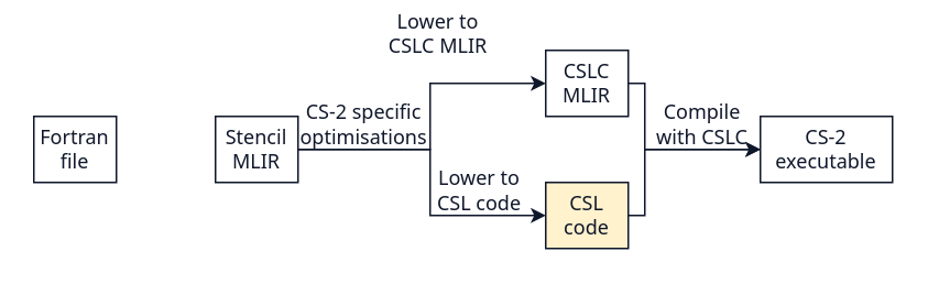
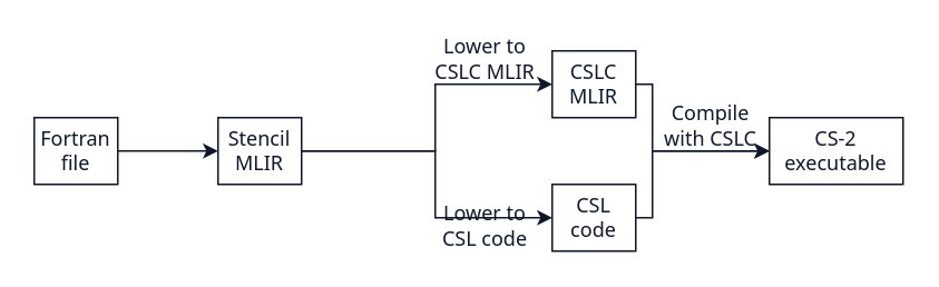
- <mxCell id="14" value="&lt;font face=&quot;Noto Sans&quot; color=&quot;#0f172a&quot;&gt;Lower to CSLC MLIR&lt;/font&gt;" style="text;html=1;align=center;verticalAlign=middle;whiteSpace=wrap;rounded=0;" parent="1" vertex="1"><mxGeometry x="230" y="5" width="70" height="30" as="geometry" /></mxCell>
+ <mxCell id="14" value="&lt;font face=&quot;Noto Sans&quot; color=&quot;#0f172a&quot;&gt;Lower to CSLC MLIR&lt;/font&gt;" style="text;html=1;align=center;verticalAlign=middle;whiteSpace=wrap;rounded=0;" parent="1" vertex="1"><mxGeometry x="255" width="70" height="30" as="geometry" y="20" /></mxCell>
- <mxCell id="12" value="&lt;font face=&quot;Noto Sans&quot; color=&quot;#0f172a&quot;&gt;CS-2 specific optimisations&lt;/font&gt;" style="text;html=1;align=center;verticalAlign=middle;whiteSpace=wrap;rounded=0;fontFamily=Helvetica;fontSize=12;fontColor=default;" parent="1" vertex="1"><mxGeometry x="180" y="60" width="80" height="30" as="geometry" /></mxCell>
+ <mxCell id="2" style="edgeStyle=orthogonalEdgeStyle;rounded=0;orthogonalLoop=1;jettySize=auto;html=1;exitX=1;exitY=0.5;exitDx=0;exitDy=0;entryX=0;entryY=0.5;entryDx=0;entryDy=0;strokeColor=#0F172A;" parent="1" source="3" target="6" edge="1"><mxGeometry relative="1" as="geometry" /></mxCell>
- <mxCell id="13" value="&lt;font face=&quot;Noto Sans&quot; color=&quot;#0f172a&quot;&gt;Lower to CSL code&lt;/font&gt;" style="text;html=1;align=center;verticalAlign=middle;whiteSpace=wrap;rounded=0;" parent="1" vertex="1"><mxGeometry x="260" y="100" width="60" height="30" as="geometry" /></mxCell>
+ <mxCell id="13" value="&lt;font face=&quot;Noto Sans&quot; color=&quot;#0f172a&quot;&gt;Lower to CSL code&lt;/font&gt;" style="text;html=1;align=center;verticalAlign=middle;whiteSpace=wrap;rounded=0;" parent="1" vertex="1"><mxGeometry x="260" y="120" width="60" height="30" as="geometry" /></mxCell>
- <mxCell id="10" value="&lt;span style=&quot;color: rgb(15, 23, 42); font-family: &amp;quot;Noto Sans&amp;quot;;&quot;&gt;CSL code&lt;/span&gt;" style="rounded=0;whiteSpace=wrap;html=1;strokeColor=#0F172A;fillColor=#fff2cc;" parent="1" vertex="1"><mxGeometry x="330" y="110" width="50" height="40" as="geometry" /></mxCell>
+ <mxCell id="10" value="&lt;span style=&quot;color: rgb(15, 23, 42); font-family: &amp;quot;Noto Sans&amp;quot;;&quot;&gt;CSL code&lt;/span&gt;" style="rounded=0;whiteSpace=wrap;html=1;strokeColor=#0F172A;" parent="1" vertex="1"><mxGeometry x="330" y="110" width="50" height="40" as="geometry" /></mxCell>
